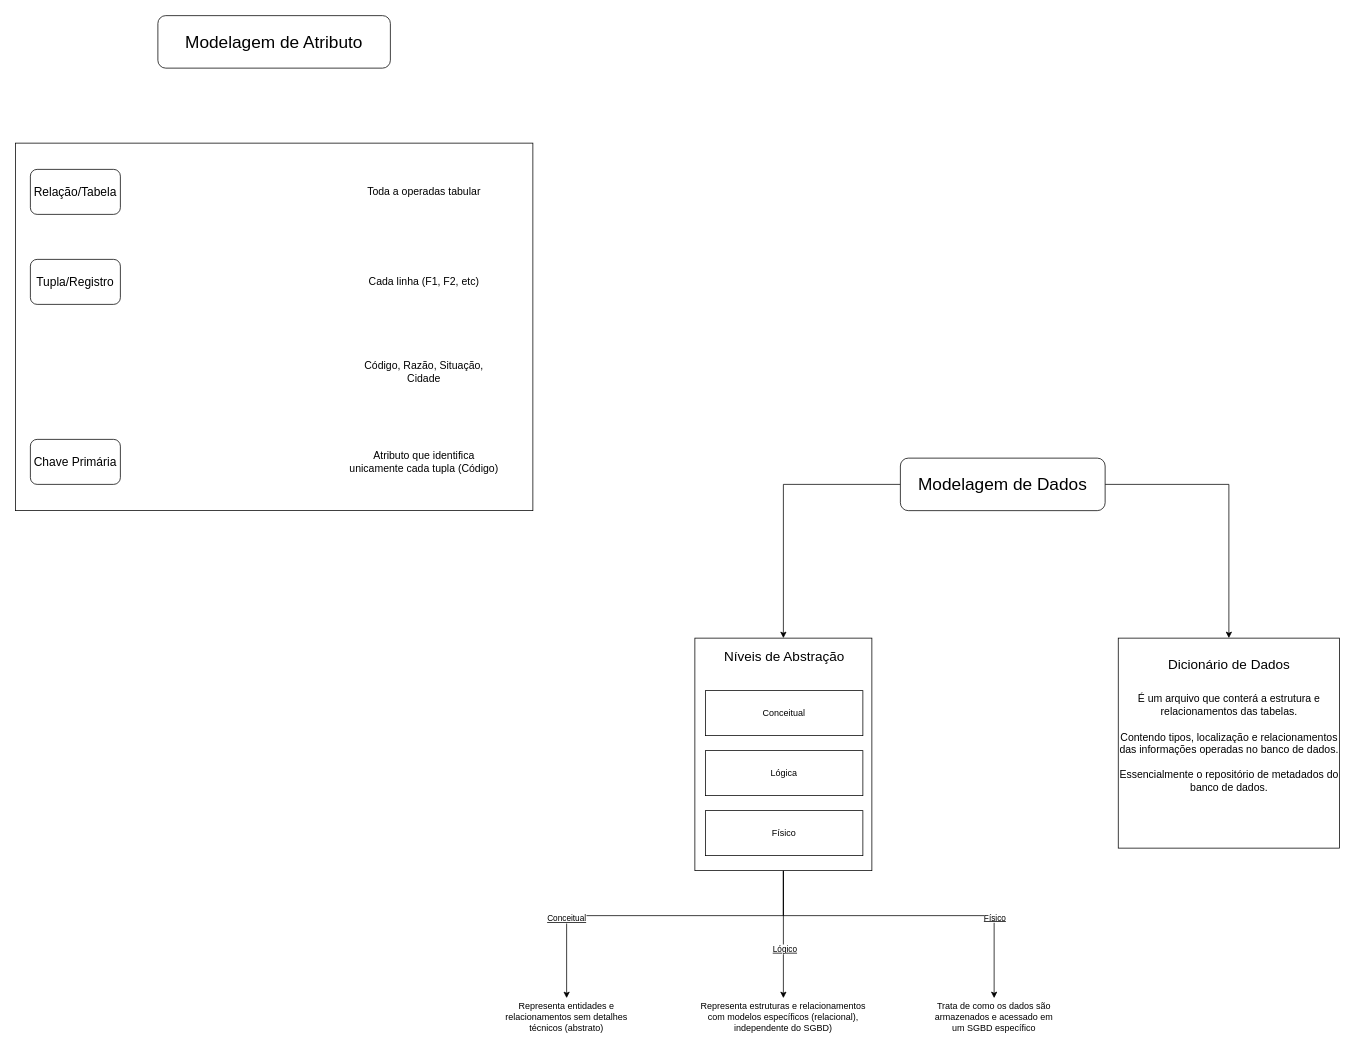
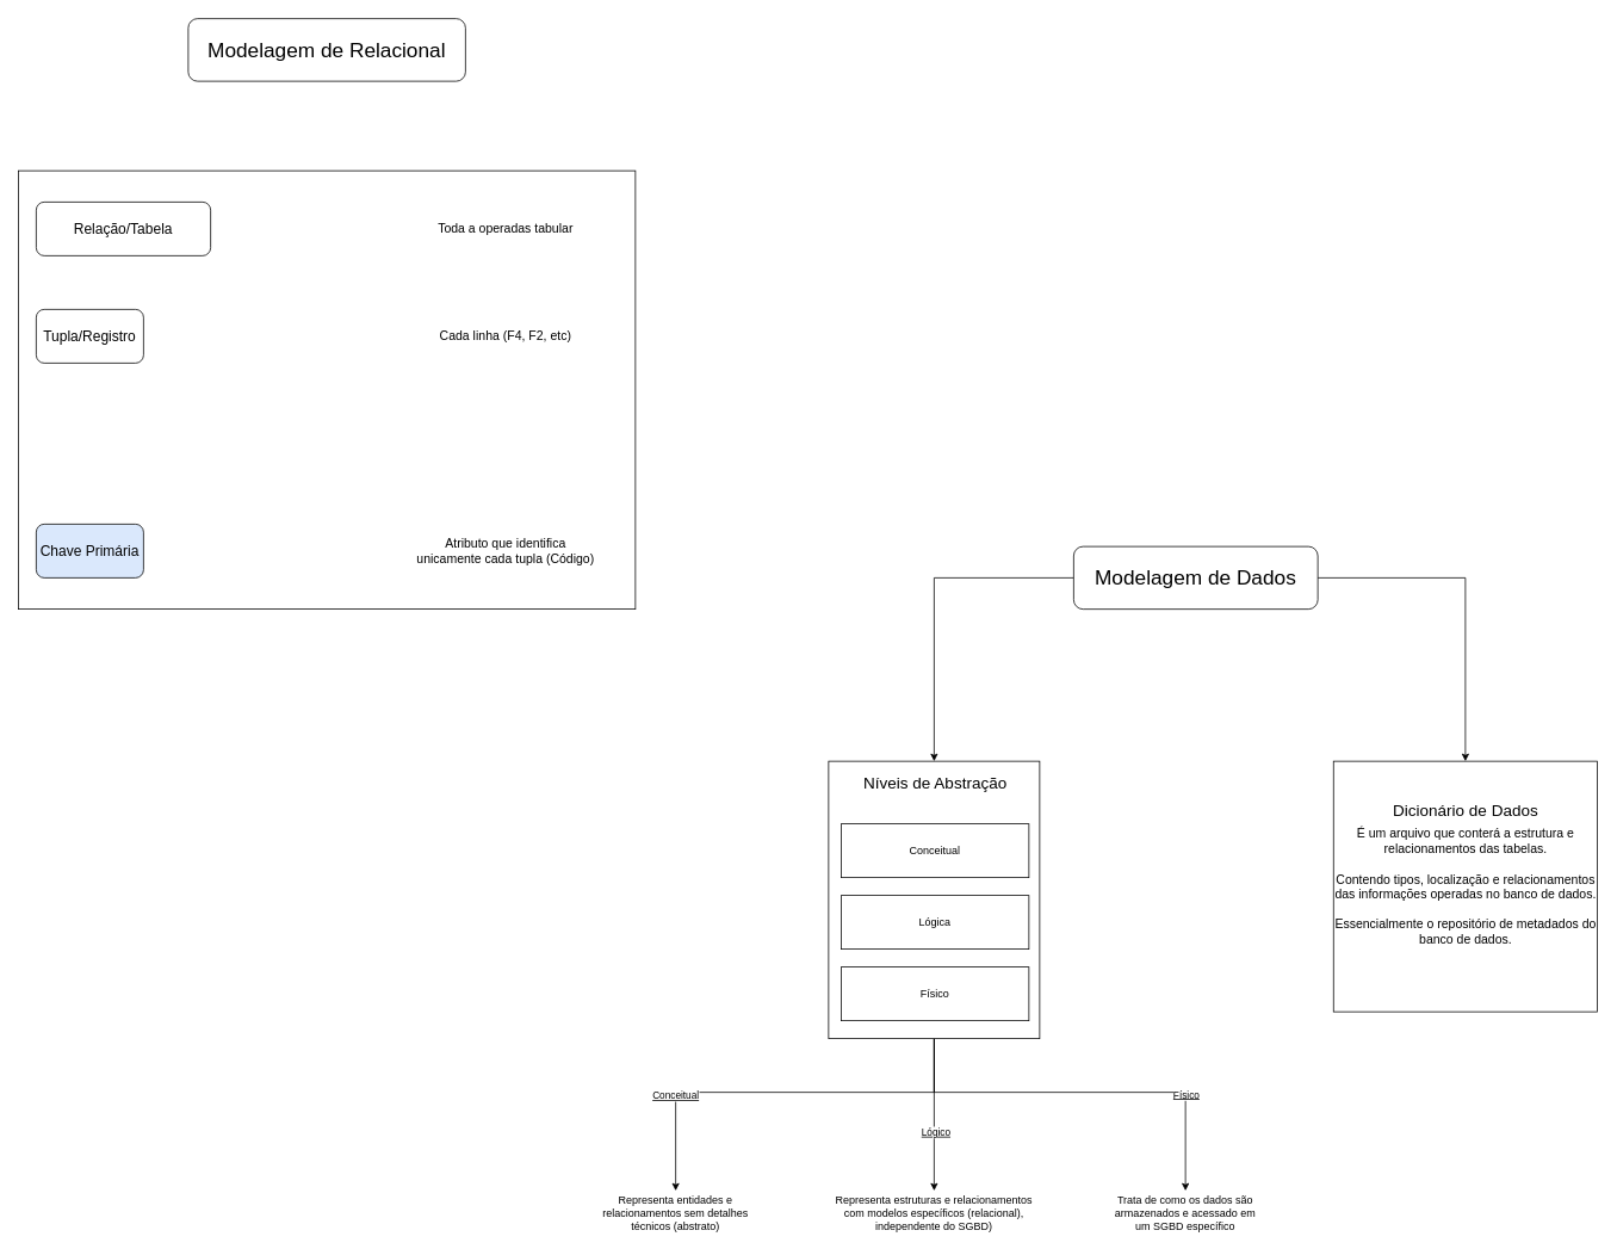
- <mxCell id="21" value="&lt;font style=&quot;font-size: 23px;&quot;&gt;Modelagem de Atributo&lt;/font&gt;" style="rounded=1;whiteSpace=wrap;html=1;" vertex="1" parent="1"><mxGeometry x="210" y="20" width="310" height="70" as="geometry" /></mxCell>
+ <mxCell id="21" value="&lt;font style=&quot;font-size: 23px;&quot;&gt;Modelagem de Relacional&lt;/font&gt;" style="rounded=1;whiteSpace=wrap;html=1;" vertex="1" parent="1"><mxGeometry x="210" y="20" width="310" height="70" as="geometry" /></mxCell>
- <mxCell id="23" value="&lt;font style=&quot;font-size: 16px;&quot;&gt;Relação/Tabela&lt;/font&gt;" style="rounded=1;whiteSpace=wrap;html=1;" vertex="1" parent="1"><mxGeometry x="40" y="225" width="120" height="60" as="geometry" /></mxCell>
+ <mxCell id="23" value="&lt;font style=&quot;font-size: 16px;&quot;&gt;Relação/Tabela&lt;/font&gt;" style="rounded=1;whiteSpace=wrap;html=1;" vertex="1" parent="1"><mxGeometry x="40" y="225" width="195" height="60" as="geometry" /></mxCell>
- <mxCell id="27" value="&lt;font style=&quot;font-size: 14px;&quot;&gt;Cada linha (F1, F2, etc)&lt;/font&gt;" style="text;strokeColor=none;align=center;fillColor=none;html=1;verticalAlign=middle;whiteSpace=wrap;rounded=0;" vertex="1" parent="1"><mxGeometry x="480" y="360" width="170" height="30" as="geometry" /></mxCell>
+ <mxCell id="27" value="&lt;font style=&quot;font-size: 14px;&quot;&gt;Cada linha (F4, F2, etc)&lt;/font&gt;" style="text;strokeColor=none;align=center;fillColor=none;html=1;verticalAlign=middle;whiteSpace=wrap;rounded=0;" vertex="1" parent="1"><mxGeometry x="480" y="360" width="170" height="30" as="geometry" /></mxCell>
- <mxCell id="28" value="&lt;font style=&quot;font-size: 14px;&quot;&gt;Código, Razão, Situação, Cidade&lt;/font&gt;" style="text;strokeColor=none;align=center;fillColor=none;html=1;verticalAlign=middle;whiteSpace=wrap;rounded=0;" vertex="1" parent="1"><mxGeometry x="480" y="480" width="170" height="30" as="geometry" /></mxCell>
- <mxCell id="25" value="&lt;font style=&quot;font-size: 16px;&quot;&gt;Chave Primária&lt;/font&gt;" style="rounded=1;whiteSpace=wrap;html=1;" vertex="1" parent="1"><mxGeometry x="40" y="585" width="120" height="60" as="geometry" /></mxCell>
+ <mxCell id="25" value="&lt;font style=&quot;font-size: 16px;&quot;&gt;Chave Primária&lt;/font&gt;" style="rounded=1;whiteSpace=wrap;html=1;fillColor=#dae8fc;" vertex="1" parent="1"><mxGeometry x="40" y="585" width="120" height="60" as="geometry" /></mxCell>
- <mxCell id="20" value="&lt;font style=&quot;font-size: 18px;&quot;&gt;Dicionário de Dados&lt;/font&gt;" style="text;strokeColor=none;align=center;fillColor=none;html=1;verticalAlign=middle;whiteSpace=wrap;rounded=0;" vertex="1" parent="1"><mxGeometry x="1548.5" y="870" width="179" height="30" as="geometry" /></mxCell>
+ <mxCell id="20" value="&lt;font style=&quot;font-size: 18px;&quot;&gt;Dicionário de Dados&lt;/font&gt;" style="text;strokeColor=none;align=center;fillColor=none;html=1;verticalAlign=middle;whiteSpace=wrap;rounded=0;" vertex="1" parent="1"><mxGeometry x="1548.5" y="890" width="179" height="30" as="geometry" /></mxCell>
